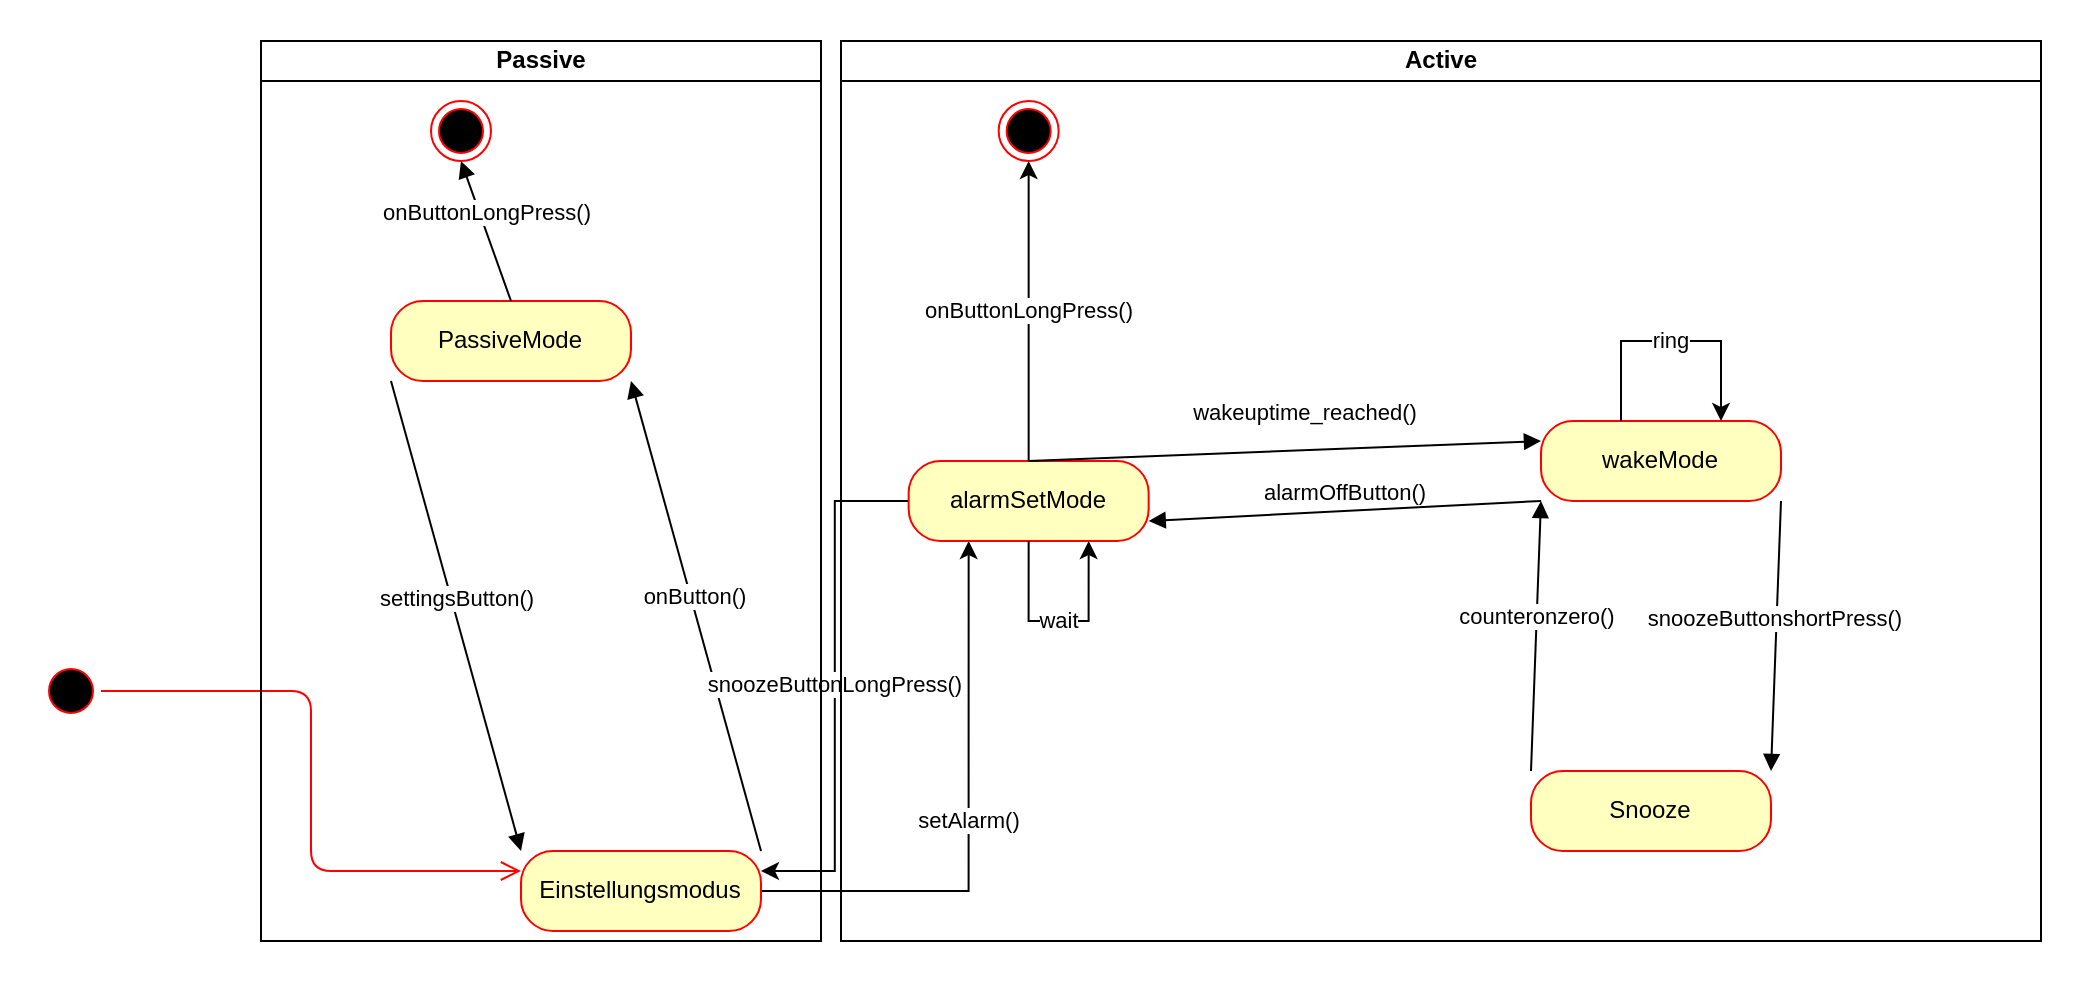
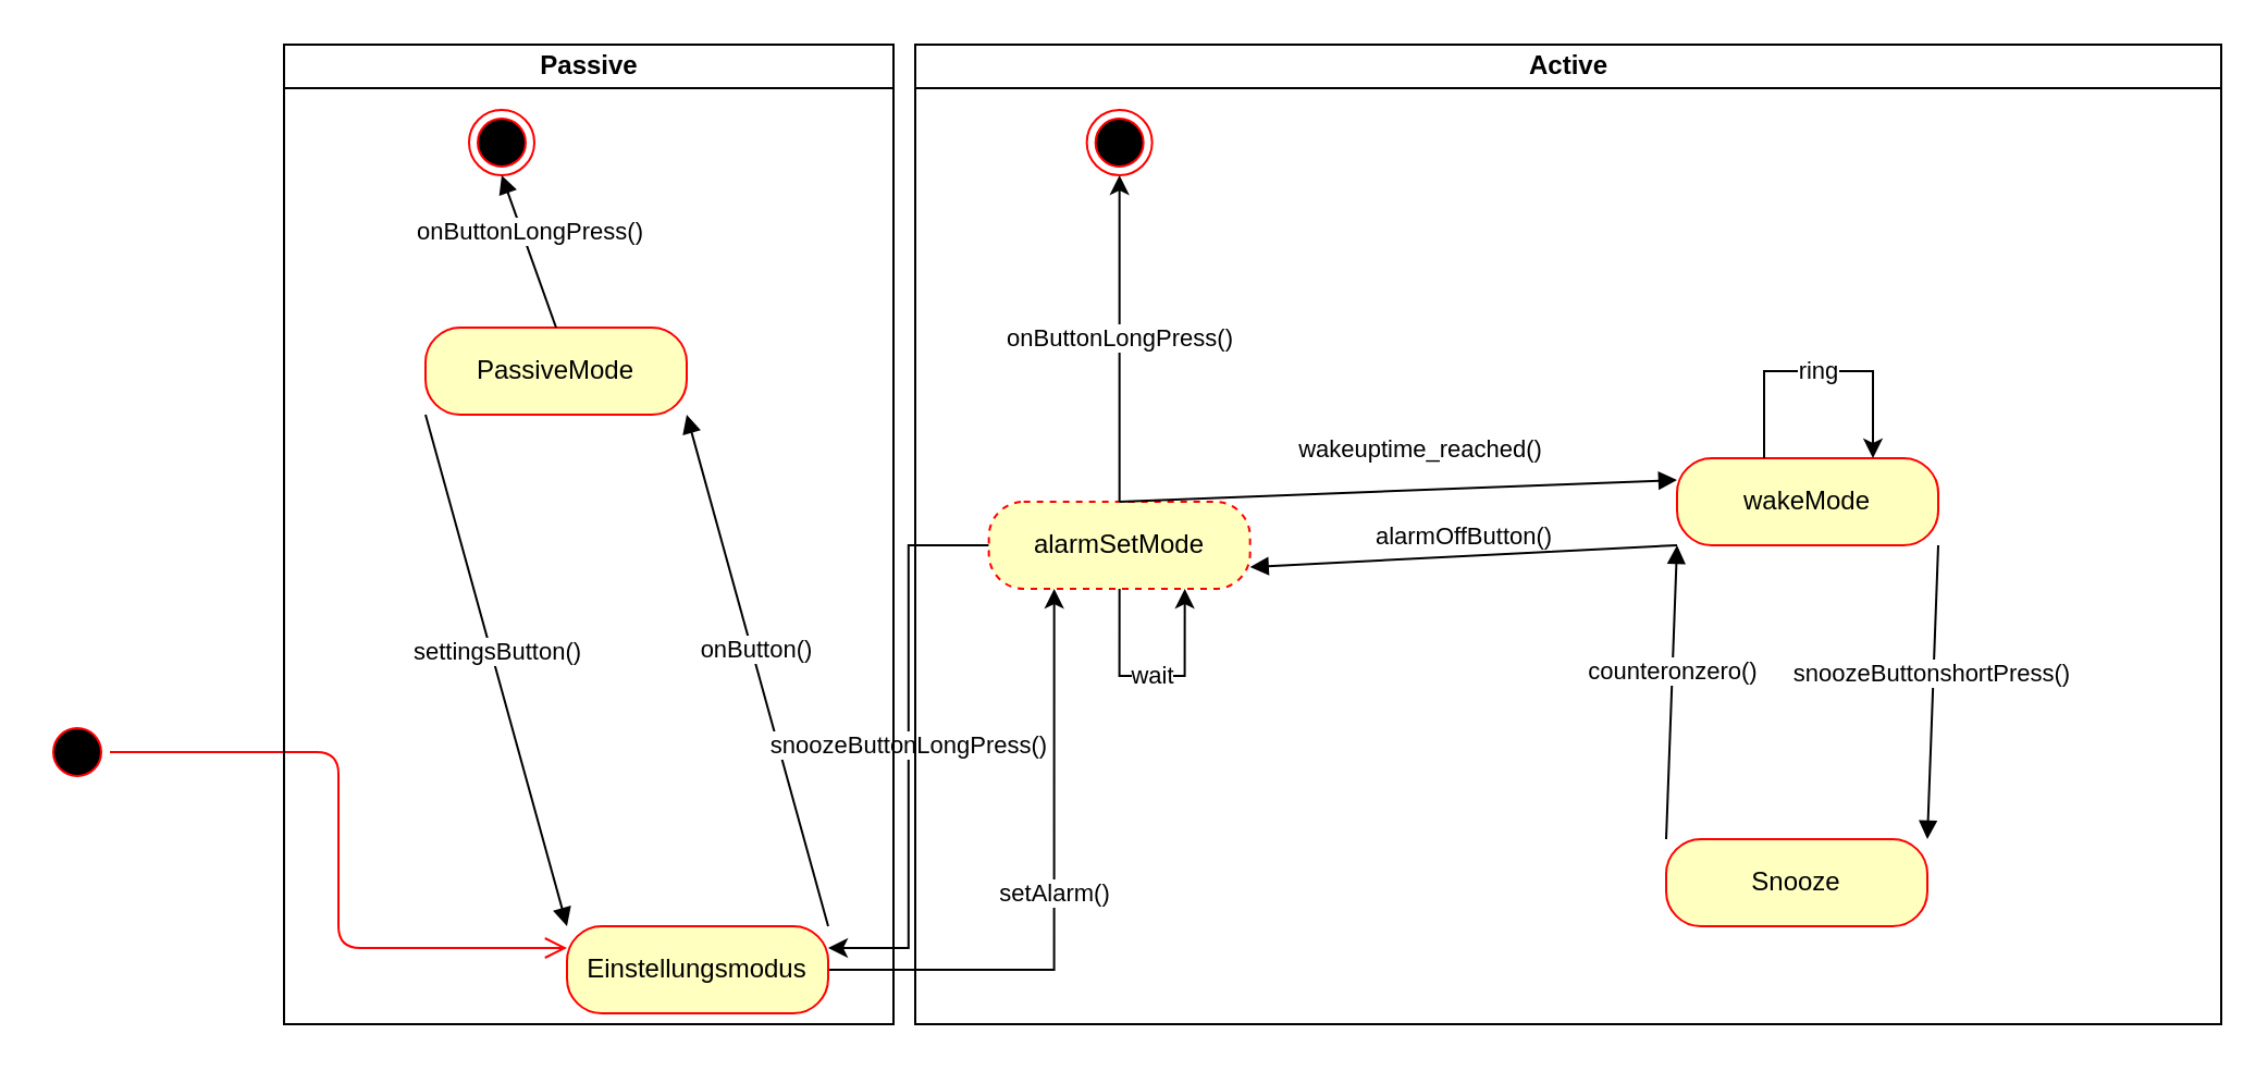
- <mxCell id="17" value="alarmSetMode" style="rounded=1;whiteSpace=wrap;html=1;arcSize=40;fontColor=#000000;fillColor=#ffffc0;strokeColor=#ff0000;" vertex="1" parent="12"><mxGeometry x="33.83" y="210" width="120" height="40" as="geometry" /></mxCell>
+ <mxCell id="17" value="alarmSetMode" style="rounded=1;whiteSpace=wrap;html=1;arcSize=40;fontColor=#000000;fillColor=#ffffc0;strokeColor=#ff0000;dashed=1;" vertex="1" parent="12"><mxGeometry x="33.83" y="210" width="120" height="40" as="geometry" /></mxCell>
